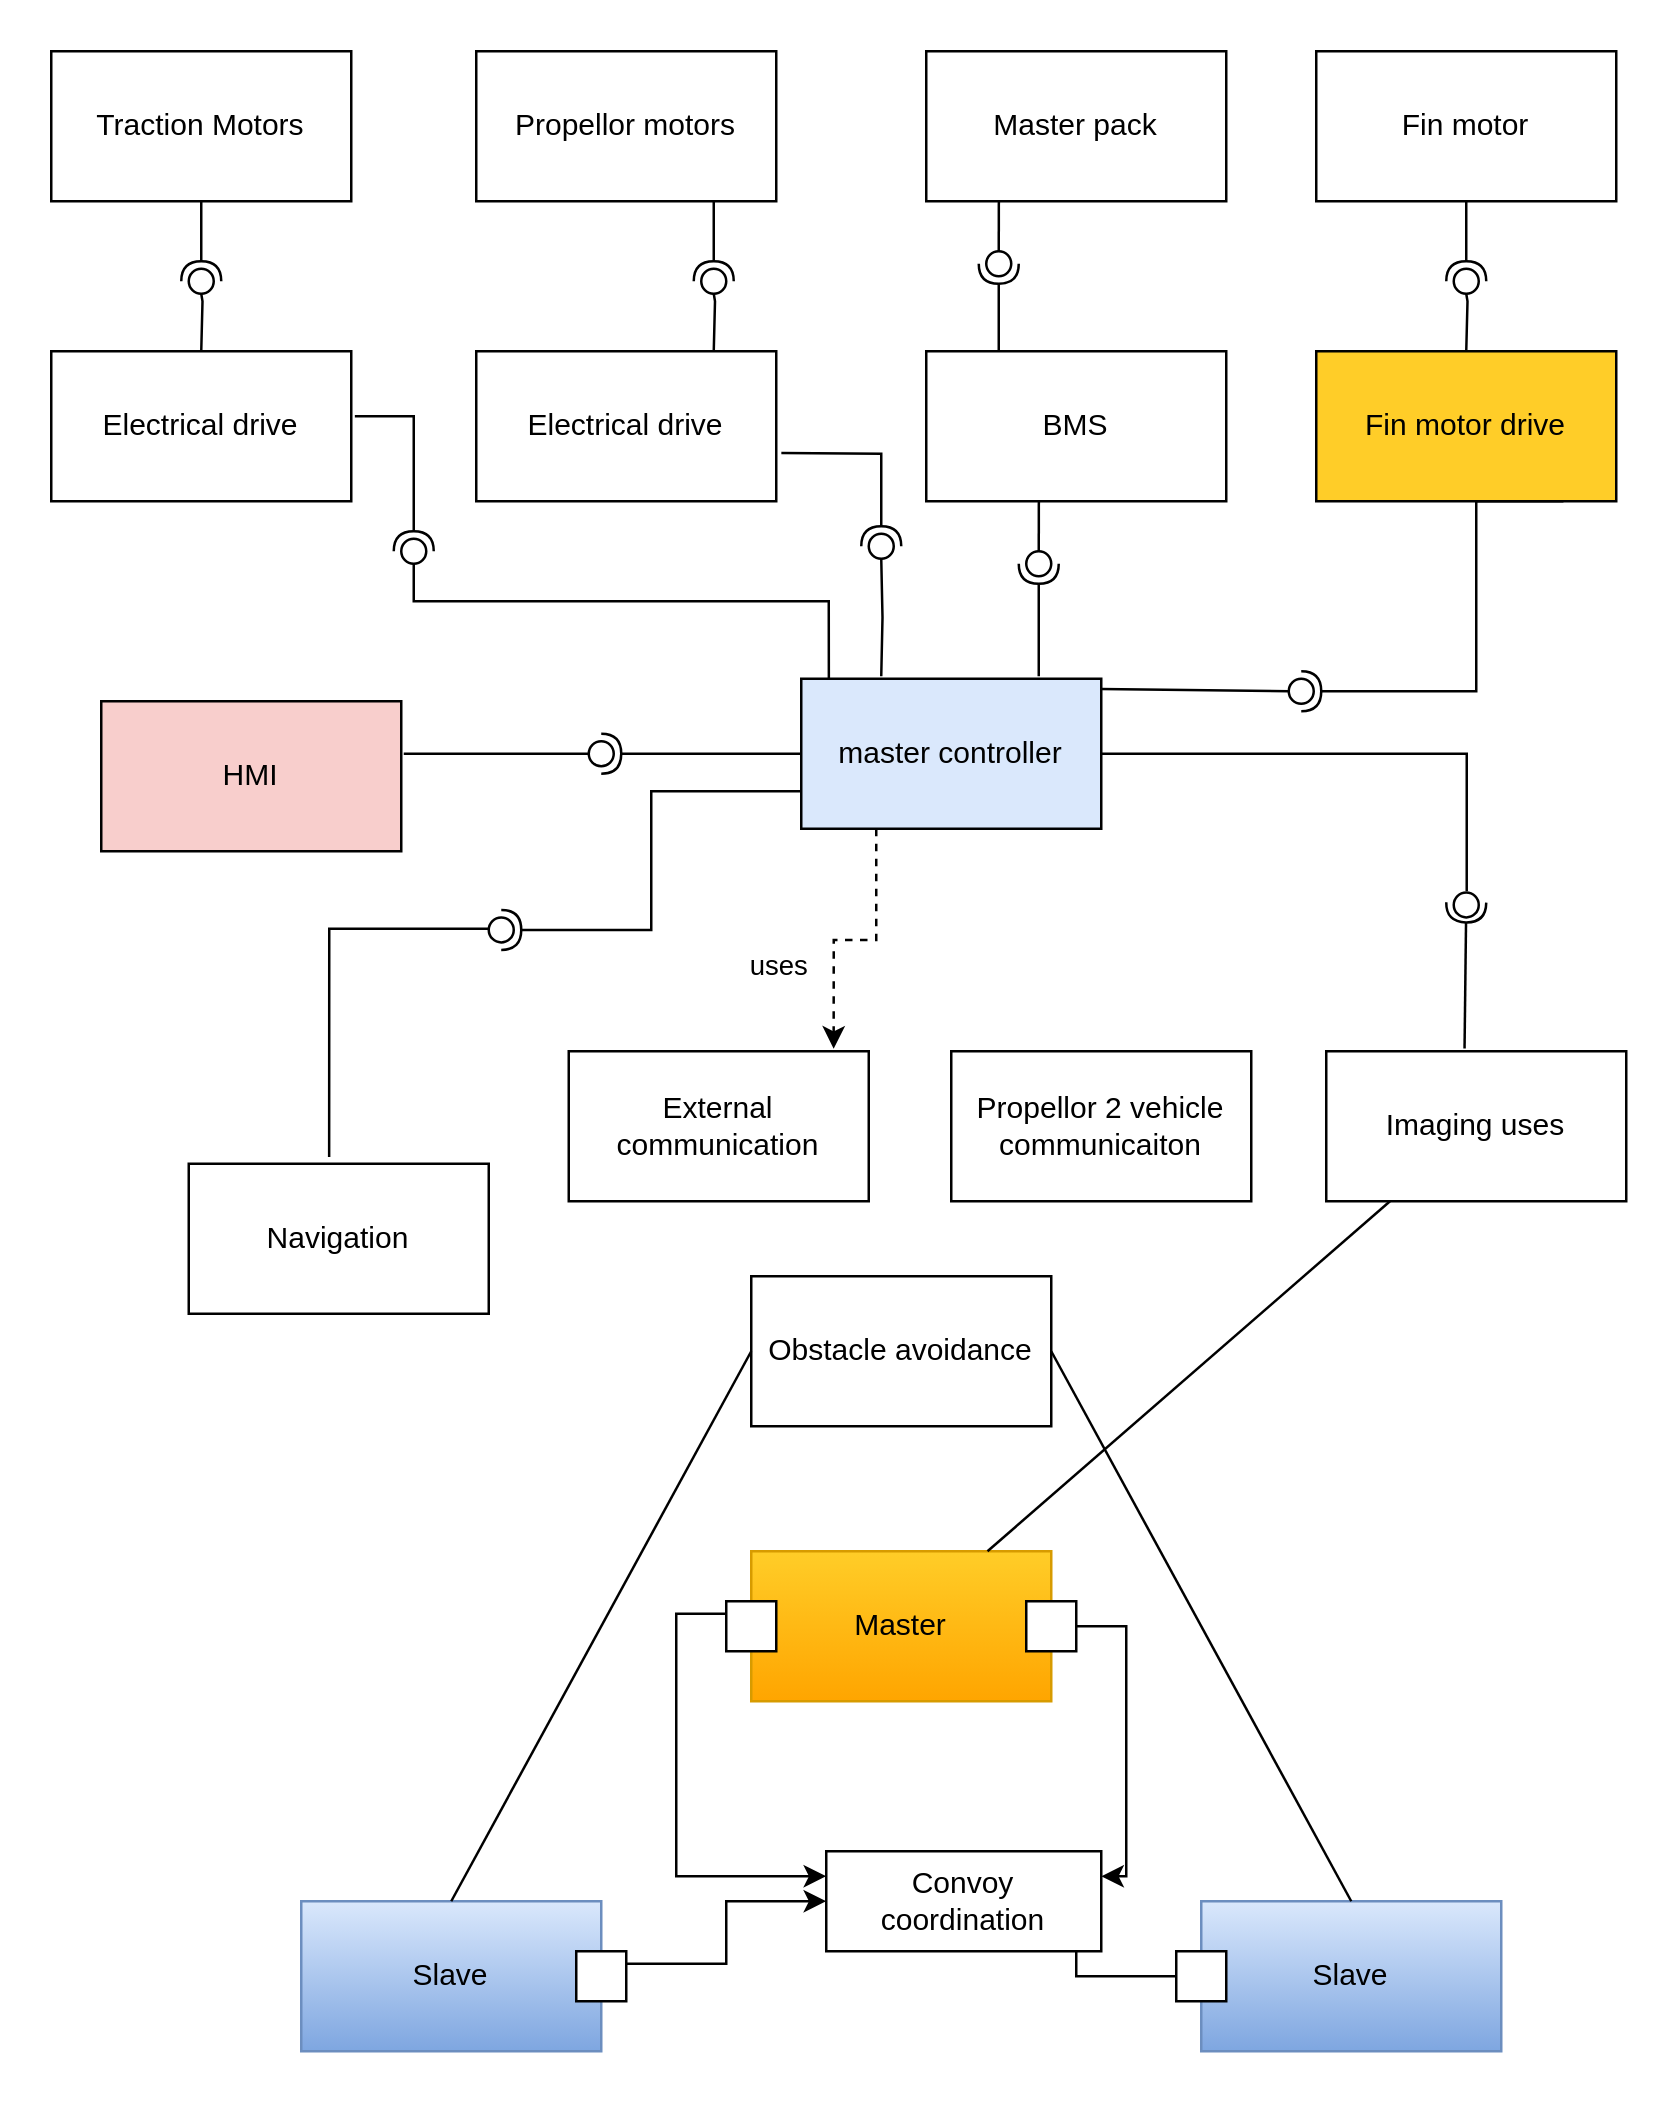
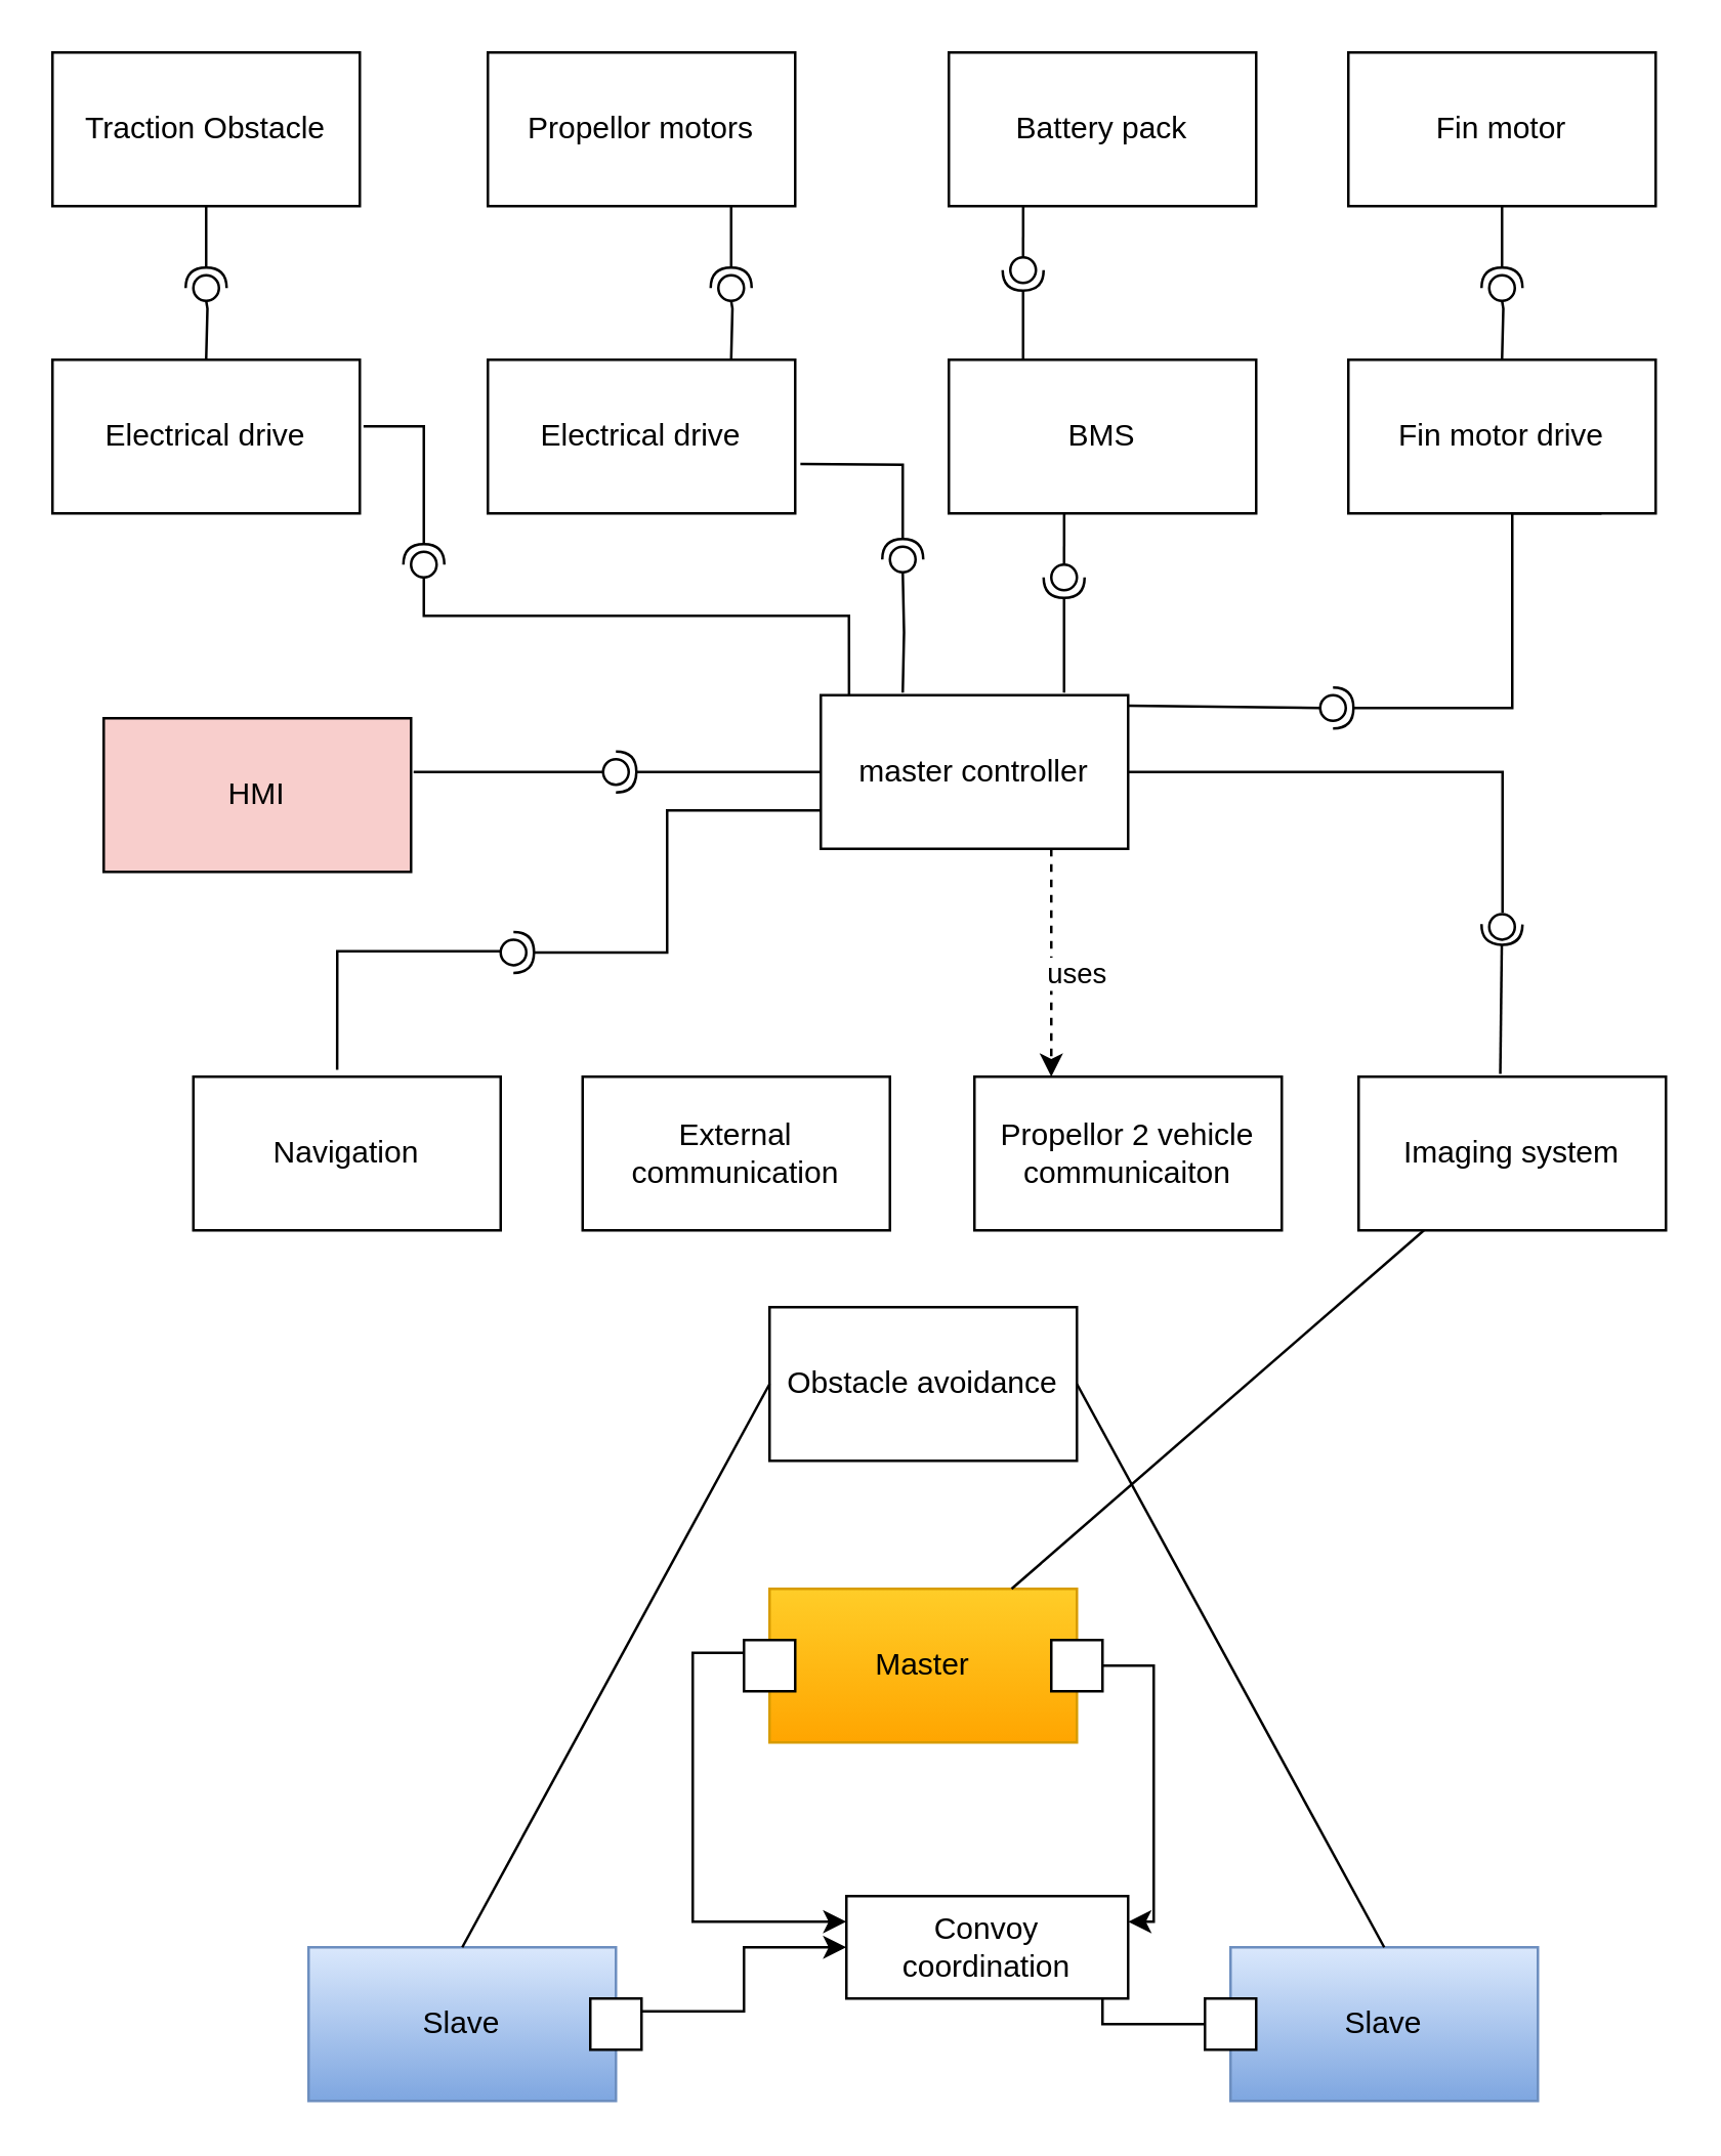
- <mxCell id="15" value="Traction Motors" style="rounded=0;whiteSpace=wrap;html=1;" parent="1" vertex="1"><mxGeometry x="20" y="20" width="120" height="60" as="geometry" /></mxCell>
+ <mxCell id="15" value="Traction Obstacle" style="rounded=0;whiteSpace=wrap;html=1;" parent="1" vertex="1"><mxGeometry x="20" y="20" width="120" height="60" as="geometry" /></mxCell>
- <mxCell id="7" value="Master pack" style="rounded=0;whiteSpace=wrap;html=1;" parent="1" vertex="1"><mxGeometry x="370" y="20" width="120" height="60" as="geometry" /></mxCell>
+ <mxCell id="7" value="Battery pack" style="rounded=0;whiteSpace=wrap;html=1;" parent="1" vertex="1"><mxGeometry x="370" y="20" width="120" height="60" as="geometry" /></mxCell>
- <mxCell id="20" value="Fin motor drive" style="rounded=0;whiteSpace=wrap;html=1;fillColor=#ffcd28;" vertex="1" parent="1"><mxGeometry x="526" y="140" width="120" height="60" as="geometry" /></mxCell>
+ <mxCell id="20" value="Fin motor drive" style="rounded=0;whiteSpace=wrap;html=1;" vertex="1" parent="1"><mxGeometry x="526" y="140" width="120" height="60" as="geometry" /></mxCell>
- <mxCell id="5" value="master controller" style="rounded=0;whiteSpace=wrap;html=1;fillColor=#dae8fc;" parent="1" vertex="1"><mxGeometry x="320" y="271" width="120" height="60" as="geometry" /></mxCell>
+ <mxCell id="5" value="master controller" style="rounded=0;whiteSpace=wrap;html=1;" parent="1" vertex="1"><mxGeometry x="320" y="271" width="120" height="60" as="geometry" /></mxCell>
+ <mxCell id="2" value="uses" style="edgeStyle=orthogonalEdgeStyle;rounded=0;orthogonalLoop=1;jettySize=auto;html=1;exitX=0.75;exitY=1;exitDx=0;exitDy=0;entryX=0.25;entryY=0;entryDx=0;entryDy=0;dashed=1;" edge="1" parent="1" source="5" target="12"><mxGeometry x="0.101" y="10" relative="1" as="geometry"><mxPoint as="offset" /></mxGeometry></mxCell>
- <mxCell id="3" style="edgeStyle=orthogonalEdgeStyle;rounded=0;orthogonalLoop=1;jettySize=auto;html=1;exitX=0.25;exitY=1;exitDx=0;exitDy=0;entryX=0.883;entryY=-0.017;entryDx=0;entryDy=0;entryPerimeter=0;dashed=1;" edge="1" parent="1" source="5" target="10"><mxGeometry relative="1" as="geometry" /></mxCell>
- <mxCell id="4" value="uses" style="edgeLabel;html=1;align=center;verticalAlign=middle;resizable=0;points=[];" vertex="1" connectable="0" parent="3"><mxGeometry x="0.353" y="1" relative="1" as="geometry"><mxPoint x="-23.99" as="offset" /></mxGeometry></mxCell>
- <mxCell id="13" value="Imaging uses" style="rounded=0;whiteSpace=wrap;html=1;" parent="1" vertex="1"><mxGeometry x="530" y="420" width="120" height="60" as="geometry" /></mxCell>
+ <mxCell id="13" value="Imaging system" style="rounded=0;whiteSpace=wrap;html=1;" parent="1" vertex="1"><mxGeometry x="530" y="420" width="120" height="60" as="geometry" /></mxCell>
- <mxCell id="16" value="Navigation" style="rounded=0;whiteSpace=wrap;html=1;" parent="1" vertex="1"><mxGeometry x="75" y="465" width="120" height="60" as="geometry" /></mxCell>
+ <mxCell id="16" value="Navigation" style="rounded=0;whiteSpace=wrap;html=1;" parent="1" vertex="1"><mxGeometry x="75" y="420" width="120" height="60" as="geometry" /></mxCell>
